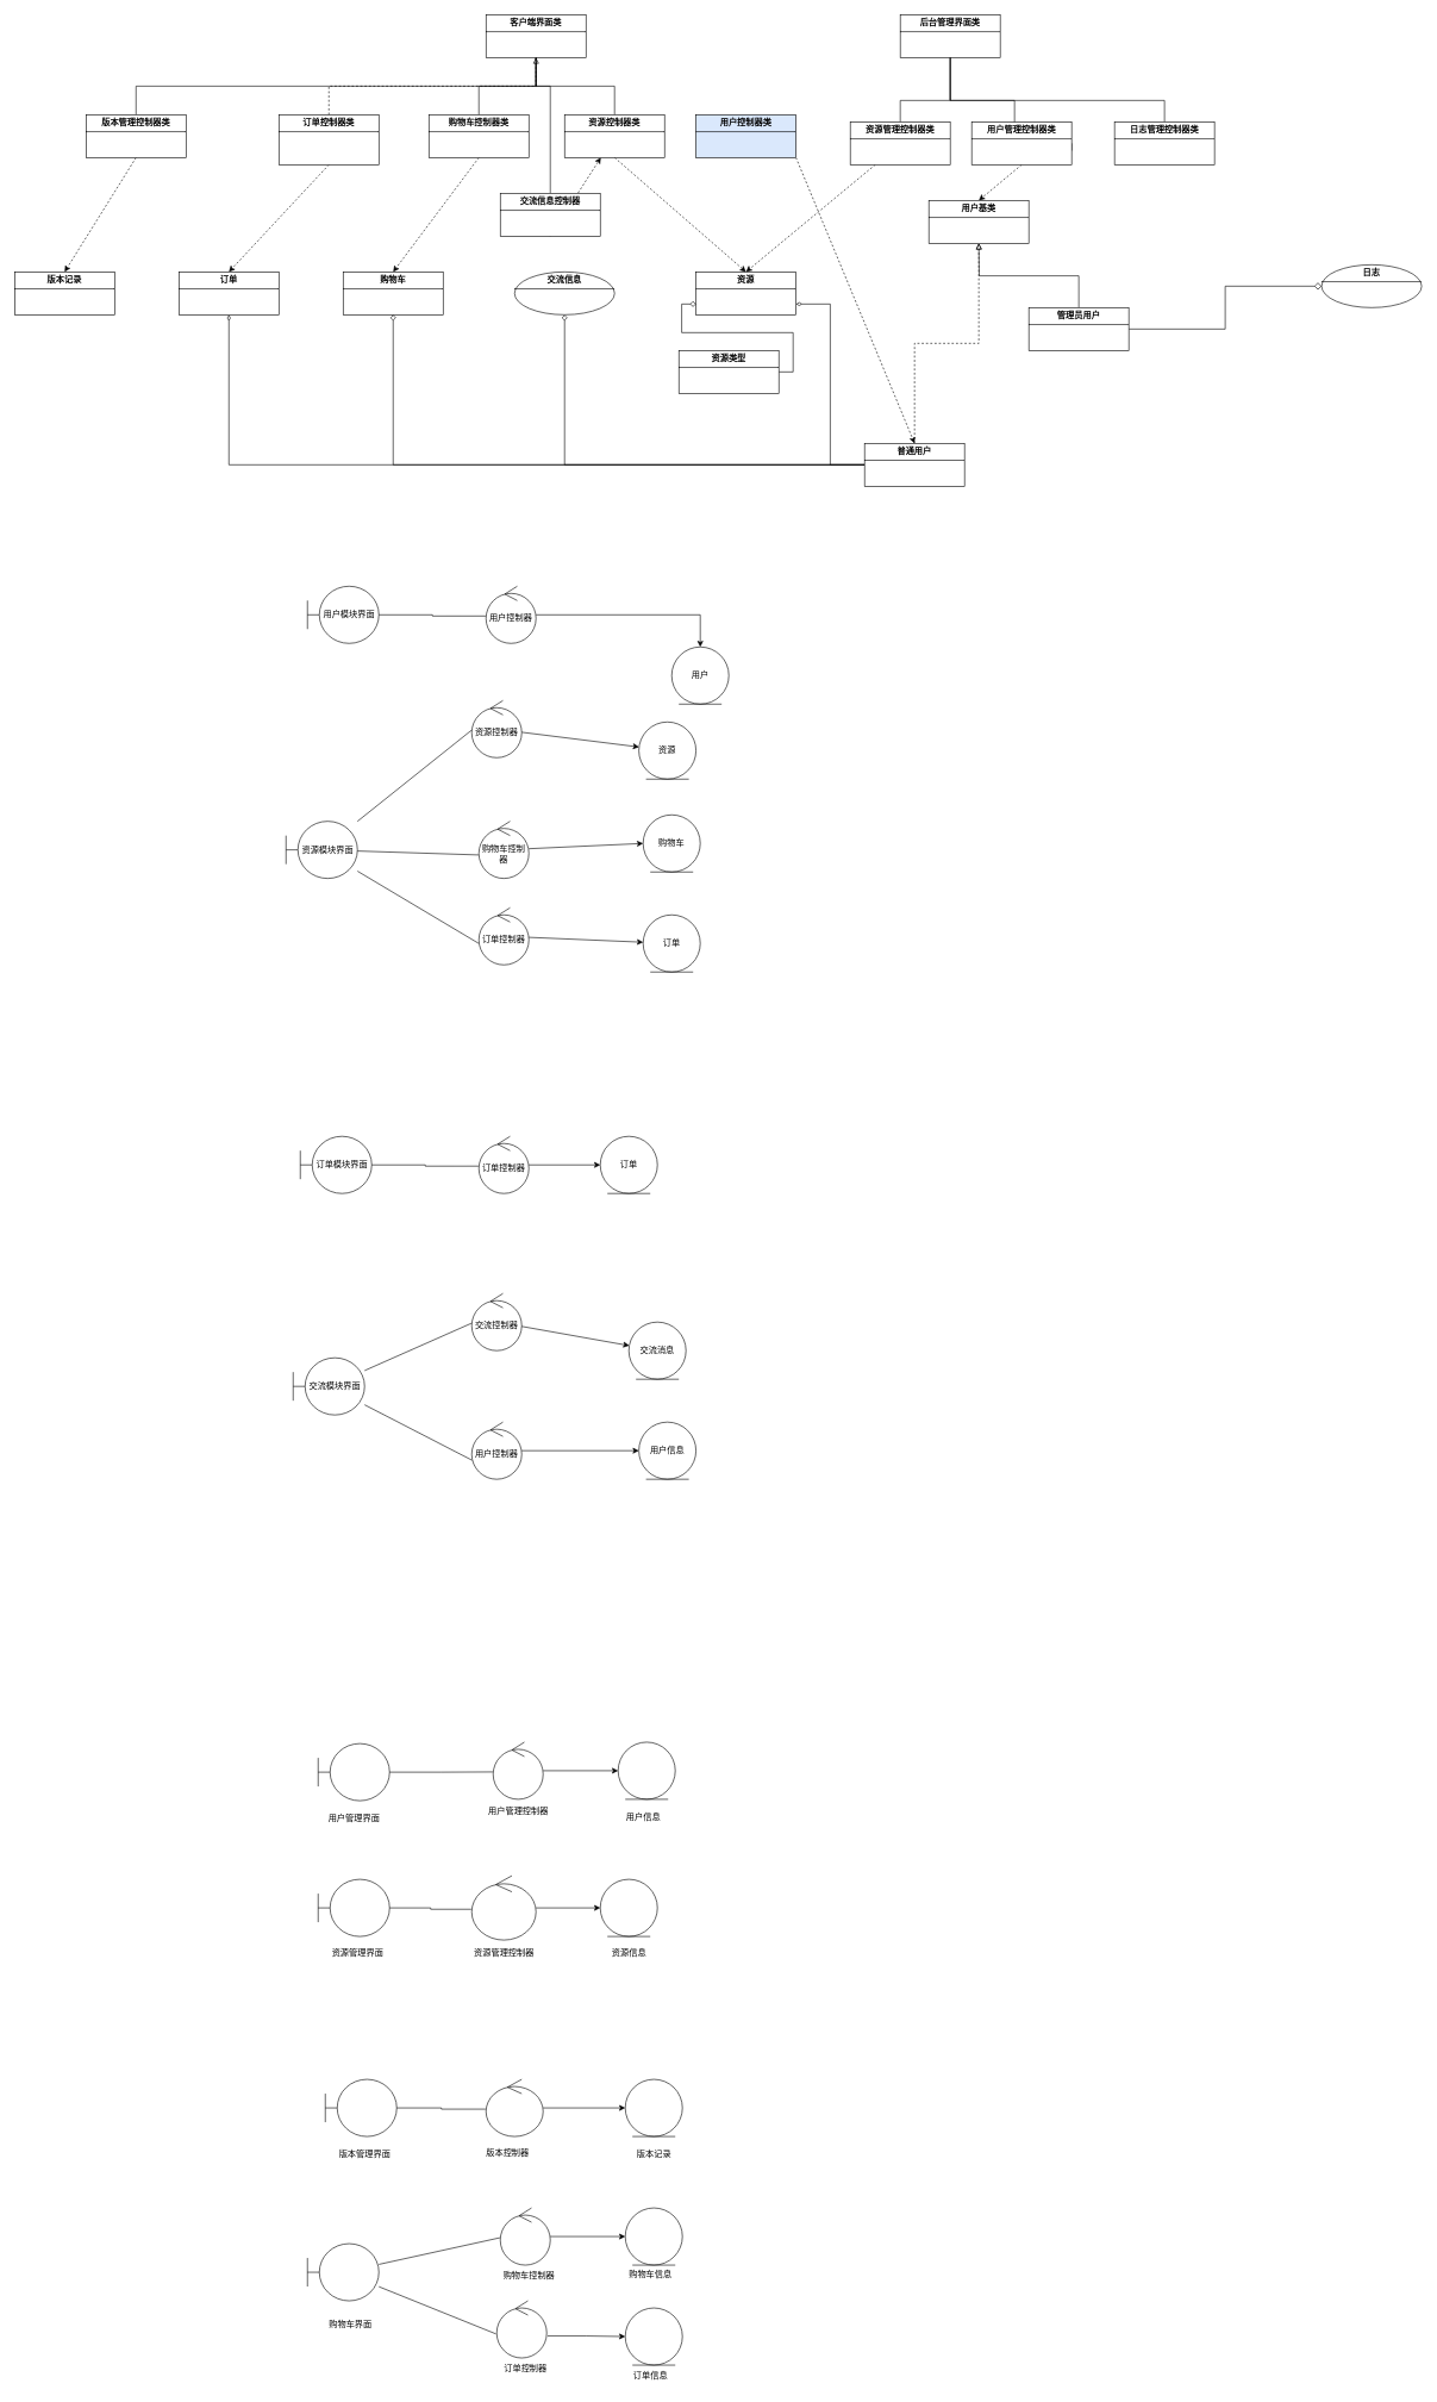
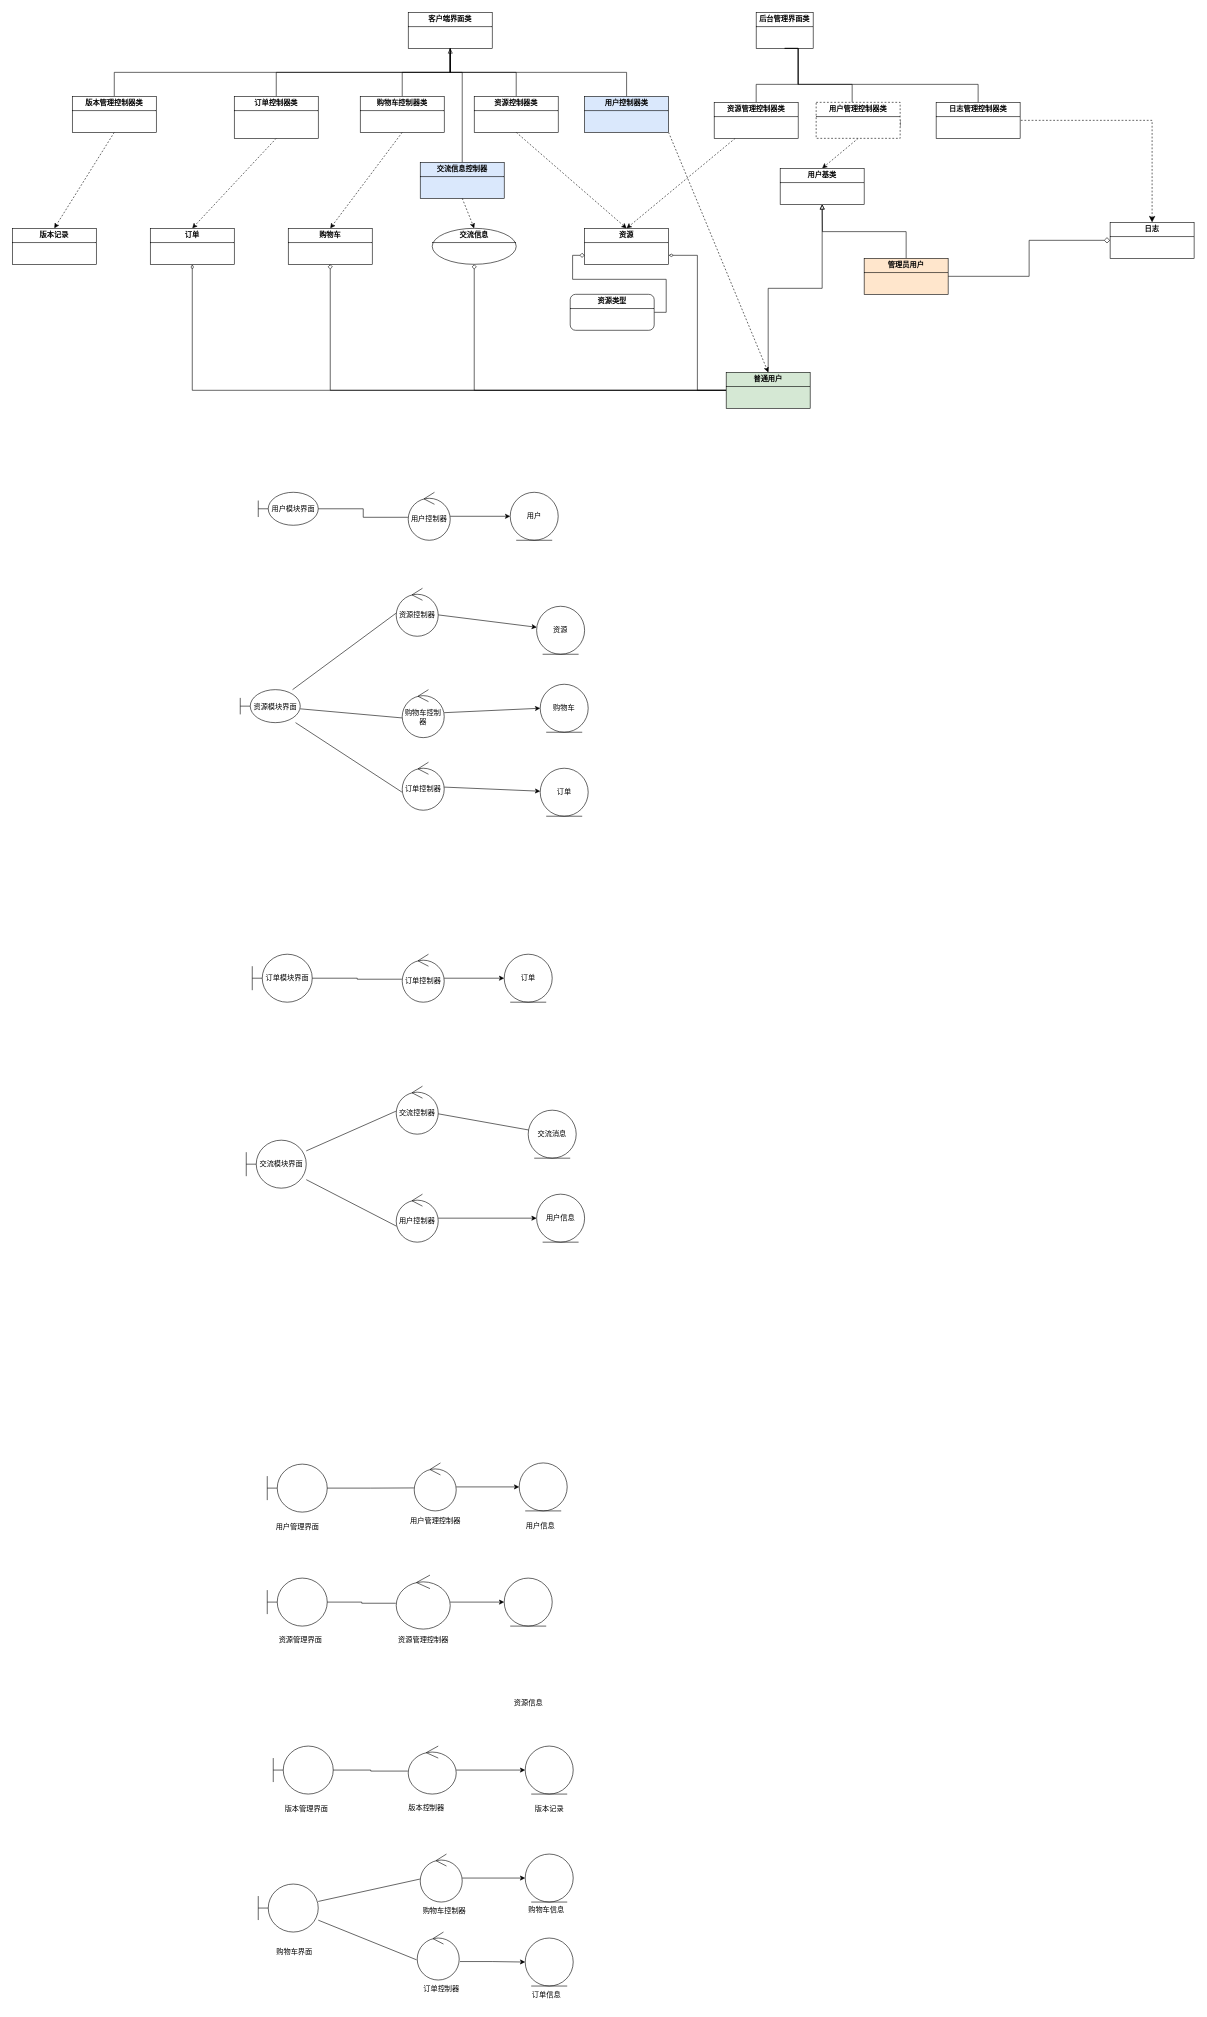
- <mxCell id="14" value="&lt;p style=&quot;margin:0px;margin-top:4px;text-align:center;&quot;&gt;&lt;b&gt;后台管理界面类&lt;/b&gt;&lt;/p&gt;&lt;hr size=&quot;1&quot; style=&quot;border-style:solid;&quot;&gt;&lt;div style=&quot;height:2px;&quot;&gt;&lt;/div&gt;" style="verticalAlign=top;align=left;overflow=fill;html=1;whiteSpace=wrap;" parent="1" vertex="1"><mxGeometry x="1260" y="20" width="140" height="60" as="geometry" /></mxCell>
+ <mxCell id="14" value="&lt;p style=&quot;margin:0px;margin-top:4px;text-align:center;&quot;&gt;&lt;b&gt;后台管理界面类&lt;/b&gt;&lt;/p&gt;&lt;hr size=&quot;1&quot; style=&quot;border-style:solid;&quot;&gt;&lt;div style=&quot;height:2px;&quot;&gt;&lt;/div&gt;" style="verticalAlign=top;align=left;overflow=fill;html=1;whiteSpace=wrap;" parent="1" vertex="1"><mxGeometry x="1260" y="20" width="95" height="60" as="geometry" /></mxCell>
+ <mxCell id="33" style="edgeStyle=orthogonalEdgeStyle;rounded=0;orthogonalLoop=1;jettySize=auto;html=1;exitX=0.5;exitY=0;exitDx=0;exitDy=0;entryX=0.5;entryY=1;entryDx=0;entryDy=0;endArrow=none;endFill=0;" parent="1" source="35" target="15" edge="1"><mxGeometry relative="1" as="geometry" /></mxCell>
- <mxCell id="9" style="edgeStyle=orthogonalEdgeStyle;rounded=0;orthogonalLoop=1;jettySize=auto;html=1;exitX=0.5;exitY=0;exitDx=0;exitDy=0;entryX=0.5;entryY=1;entryDx=0;entryDy=0;endArrow=none;endFill=0;dashed=1;" parent="1" source="11" target="15" edge="1"><mxGeometry relative="1" as="geometry" /></mxCell>
+ <mxCell id="9" style="edgeStyle=orthogonalEdgeStyle;rounded=0;orthogonalLoop=1;jettySize=auto;html=1;exitX=0.5;exitY=0;exitDx=0;exitDy=0;entryX=0.5;entryY=1;entryDx=0;entryDy=0;endArrow=none;endFill=0;" parent="1" source="11" target="15" edge="1"><mxGeometry relative="1" as="geometry" /></mxCell>
- <mxCell id="4" value="&lt;p style=&quot;margin:0px;margin-top:4px;text-align:center;&quot;&gt;&lt;b&gt;用户管理控制器类&lt;/b&gt;&lt;/p&gt;&lt;hr size=&quot;1&quot; style=&quot;border-style:solid;&quot;&gt;&lt;div style=&quot;height:2px;&quot;&gt;&lt;/div&gt;" style="verticalAlign=top;align=left;overflow=fill;html=1;whiteSpace=wrap;" parent="1" vertex="1"><mxGeometry x="1360" y="170" width="140" height="60" as="geometry" /></mxCell>
+ <mxCell id="4" value="&lt;p style=&quot;margin:0px;margin-top:4px;text-align:center;&quot;&gt;&lt;b&gt;用户管理控制器类&lt;/b&gt;&lt;/p&gt;&lt;hr size=&quot;1&quot; style=&quot;border-style:solid;&quot;&gt;&lt;div style=&quot;height:2px;&quot;&gt;&lt;/div&gt;" style="verticalAlign=top;align=left;overflow=fill;html=1;whiteSpace=wrap;dashed=1;" parent="1" vertex="1"><mxGeometry x="1360" y="170" width="140" height="60" as="geometry" /></mxCell>
+ <mxCell id="103" style="edgeStyle=orthogonalEdgeStyle;rounded=0;orthogonalLoop=1;jettySize=auto;html=1;exitX=0.5;exitY=0;exitDx=0;exitDy=0;entryX=1;entryY=0.5;entryDx=0;entryDy=0;fontSize=12;startSize=8;endSize=8;strokeColor=default;endArrow=none;endFill=0;startArrow=classic;startFill=1;dashed=1;" parent="1" source="104" target="102" edge="1"><mxGeometry relative="1" as="geometry" /></mxCell>
- <mxCell id="41" style="rounded=0;orthogonalLoop=1;jettySize=auto;html=1;exitX=0.5;exitY=1;exitDx=0;exitDy=0;dashed=1;" parent="1" source="42" target="32" edge="1"><mxGeometry relative="1" as="geometry" /></mxCell>
+ <mxCell id="41" style="rounded=0;orthogonalLoop=1;jettySize=auto;html=1;exitX=0.5;exitY=1;exitDx=0;exitDy=0;entryX=0.5;entryY=0;entryDx=0;entryDy=0;dashed=1;" parent="1" source="42" target="13" edge="1"><mxGeometry relative="1" as="geometry" /></mxCell>
- <mxCell id="42" value="&lt;p style=&quot;margin:0px;margin-top:4px;text-align:center;&quot;&gt;&lt;b&gt;交流信息控制器&lt;/b&gt;&lt;/p&gt;&lt;hr size=&quot;1&quot; style=&quot;border-style:solid;&quot;&gt;&lt;div style=&quot;height:2px;&quot;&gt;&lt;/div&gt;" style="verticalAlign=top;align=left;overflow=fill;html=1;whiteSpace=wrap;" parent="1" vertex="1"><mxGeometry y="270" width="140" height="60" as="geometry" x="700" /></mxCell>
+ <mxCell id="42" value="&lt;p style=&quot;margin:0px;margin-top:4px;text-align:center;&quot;&gt;&lt;b&gt;交流信息控制器&lt;/b&gt;&lt;/p&gt;&lt;hr size=&quot;1&quot; style=&quot;border-style:solid;&quot;&gt;&lt;div style=&quot;height:2px;&quot;&gt;&lt;/div&gt;" style="verticalAlign=top;align=left;overflow=fill;html=1;whiteSpace=wrap;fillColor=#dae8fc;" parent="1" vertex="1"><mxGeometry y="270" width="140" height="60" as="geometry" x="700" /></mxCell>
- <mxCell id="104" value="&lt;p style=&quot;margin:0px;margin-top:4px;text-align:center;&quot;&gt;&lt;b&gt;日志&lt;/b&gt;&lt;/p&gt;&lt;hr size=&quot;1&quot; style=&quot;border-style:solid;&quot;&gt;&lt;div style=&quot;height:2px;&quot;&gt;&lt;/div&gt;" style="ellipse;verticalAlign=top;align=left;overflow=fill;html=1;whiteSpace=wrap;" parent="1" vertex="1"><mxGeometry x="1850" y="370" width="140" height="60" as="geometry" /></mxCell>
+ <mxCell id="104" value="&lt;p style=&quot;margin:0px;margin-top:4px;text-align:center;&quot;&gt;&lt;b&gt;日志&lt;/b&gt;&lt;/p&gt;&lt;hr size=&quot;1&quot; style=&quot;border-style:solid;&quot;&gt;&lt;div style=&quot;height:2px;&quot;&gt;&lt;/div&gt;" style="verticalAlign=top;align=left;overflow=fill;html=1;whiteSpace=wrap;" parent="1" vertex="1"><mxGeometry x="1850" y="370" width="140" height="60" as="geometry" /></mxCell>
- <mxCell id="7" value="&lt;p style=&quot;margin:0px;margin-top:4px;text-align:center;&quot;&gt;&lt;b&gt;管理员用户&lt;/b&gt;&lt;/p&gt;&lt;hr size=&quot;1&quot; style=&quot;border-style:solid;&quot;&gt;&lt;div style=&quot;height:2px;&quot;&gt;&lt;/div&gt;" style="verticalAlign=top;align=left;overflow=fill;html=1;whiteSpace=wrap;" parent="1" vertex="1"><mxGeometry x="1440" y="430" width="140" height="60" as="geometry" /></mxCell>
+ <mxCell id="7" value="&lt;p style=&quot;margin:0px;margin-top:4px;text-align:center;&quot;&gt;&lt;b&gt;管理员用户&lt;/b&gt;&lt;/p&gt;&lt;hr size=&quot;1&quot; style=&quot;border-style:solid;&quot;&gt;&lt;div style=&quot;height:2px;&quot;&gt;&lt;/div&gt;" style="verticalAlign=top;align=left;overflow=fill;html=1;whiteSpace=wrap;fillColor=#ffe6cc;" parent="1" vertex="1"><mxGeometry x="1440" y="430" width="140" height="60" as="geometry" /></mxCell>
- <mxCell id="17" style="edgeStyle=orthogonalEdgeStyle;rounded=0;orthogonalLoop=1;jettySize=auto;html=1;exitX=0.5;exitY=0;exitDx=0;exitDy=0;entryX=0.5;entryY=1;entryDx=0;entryDy=0;endArrow=block;endFill=0;dashed=1;" parent="1" source="22" target="16" edge="1"><mxGeometry relative="1" as="geometry" /></mxCell>
+ <mxCell id="17" style="edgeStyle=orthogonalEdgeStyle;rounded=0;orthogonalLoop=1;jettySize=auto;html=1;exitX=0.5;exitY=0;exitDx=0;exitDy=0;entryX=0.5;entryY=1;entryDx=0;entryDy=0;endArrow=block;endFill=0;" parent="1" source="22" target="16" edge="1"><mxGeometry relative="1" as="geometry" /></mxCell>
- <mxCell id="44" value="&lt;p style=&quot;margin:0px;margin-top:4px;text-align:center;&quot;&gt;&lt;b&gt;资源类型&lt;/b&gt;&lt;/p&gt;&lt;hr size=&quot;1&quot; style=&quot;border-style:solid;&quot;&gt;&lt;div style=&quot;height:2px;&quot;&gt;&lt;/div&gt;" style="verticalAlign=top;align=left;overflow=fill;html=1;whiteSpace=wrap;" parent="1" vertex="1"><mxGeometry x="950" y="490" width="140" height="60" as="geometry" /></mxCell>
+ <mxCell id="44" value="&lt;p style=&quot;margin:0px;margin-top:4px;text-align:center;&quot;&gt;&lt;b&gt;资源类型&lt;/b&gt;&lt;/p&gt;&lt;hr size=&quot;1&quot; style=&quot;border-style:solid;&quot;&gt;&lt;div style=&quot;height:2px;&quot;&gt;&lt;/div&gt;" style="verticalAlign=top;align=left;overflow=fill;html=1;whiteSpace=wrap;rounded=1;" parent="1" vertex="1"><mxGeometry x="950" y="490" width="140" height="60" as="geometry" /></mxCell>
- <mxCell id="22" value="&lt;p style=&quot;margin:0px;margin-top:4px;text-align:center;&quot;&gt;&lt;b&gt;普通用户&lt;/b&gt;&lt;/p&gt;&lt;hr size=&quot;1&quot; style=&quot;border-style:solid;&quot;&gt;&lt;div style=&quot;height:2px;&quot;&gt;&lt;/div&gt;" style="verticalAlign=top;align=left;overflow=fill;html=1;whiteSpace=wrap;" parent="1" vertex="1"><mxGeometry x="1210" y="620" width="140" height="60" as="geometry" /></mxCell>
+ <mxCell id="22" value="&lt;p style=&quot;margin:0px;margin-top:4px;text-align:center;&quot;&gt;&lt;b&gt;普通用户&lt;/b&gt;&lt;/p&gt;&lt;hr size=&quot;1&quot; style=&quot;border-style:solid;&quot;&gt;&lt;div style=&quot;height:2px;&quot;&gt;&lt;/div&gt;" style="verticalAlign=top;align=left;overflow=fill;html=1;whiteSpace=wrap;fillColor=#d5e8d4;" parent="1" vertex="1"><mxGeometry x="1210" y="620" width="140" height="60" as="geometry" /></mxCell>
- <mxCell id="45" value="用户模块界面" style="shape=umlBoundary;whiteSpace=wrap;html=1;" parent="1" vertex="1"><mxGeometry x="430" y="820" width="100" height="80" as="geometry" /></mxCell>
+ <mxCell id="45" value="用户模块界面" style="shape=umlBoundary;whiteSpace=wrap;html=1;" parent="1" vertex="1"><mxGeometry x="430" y="820" width="100" height="55" as="geometry" /></mxCell>
- <mxCell id="46" value="用户" style="ellipse;shape=umlEntity;whiteSpace=wrap;html=1;" parent="1" vertex="1"><mxGeometry x="940" y="905" width="80" height="80" as="geometry" /></mxCell>
+ <mxCell id="46" value="用户" style="ellipse;shape=umlEntity;whiteSpace=wrap;html=1;" parent="1" vertex="1"><mxGeometry x="850" y="820" width="80" height="80" as="geometry" /></mxCell>
- <mxCell id="50" value="资源模块界面" style="shape=umlBoundary;whiteSpace=wrap;html=1;" parent="1" vertex="1"><mxGeometry x="400" y="1149" width="100" height="80" as="geometry" /></mxCell>
+ <mxCell id="50" value="资源模块界面" style="shape=umlBoundary;whiteSpace=wrap;html=1;" parent="1" vertex="1"><mxGeometry x="400" y="1149" width="100" height="55" as="geometry" /></mxCell>
- <mxCell id="70" style="rounded=0;orthogonalLoop=1;jettySize=auto;html=1;" parent="1" source="71" target="69" edge="1"><mxGeometry relative="1" as="geometry" /></mxCell>
+ <mxCell id="70" style="rounded=0;orthogonalLoop=1;jettySize=auto;html=1;endArrow=none;" parent="1" source="71" target="69" edge="1"><mxGeometry relative="1" as="geometry" /></mxCell>
- <mxCell id="110" value="资源信息" style="text;html=1;align=center;verticalAlign=middle;resizable=0;points=[];autosize=1;strokeColor=none;fillColor=none;" vertex="1" parent="1"><mxGeometry x="845" y="2718" width="70" height="30" as="geometry" /></mxCell>
+ <mxCell id="110" value="资源信息" style="text;html=1;align=center;verticalAlign=middle;resizable=0;points=[];autosize=1;strokeColor=none;fillColor=none;" vertex="1" parent="1"><mxGeometry x="845" y="2823" width="70" height="30" as="geometry" /></mxCell>
